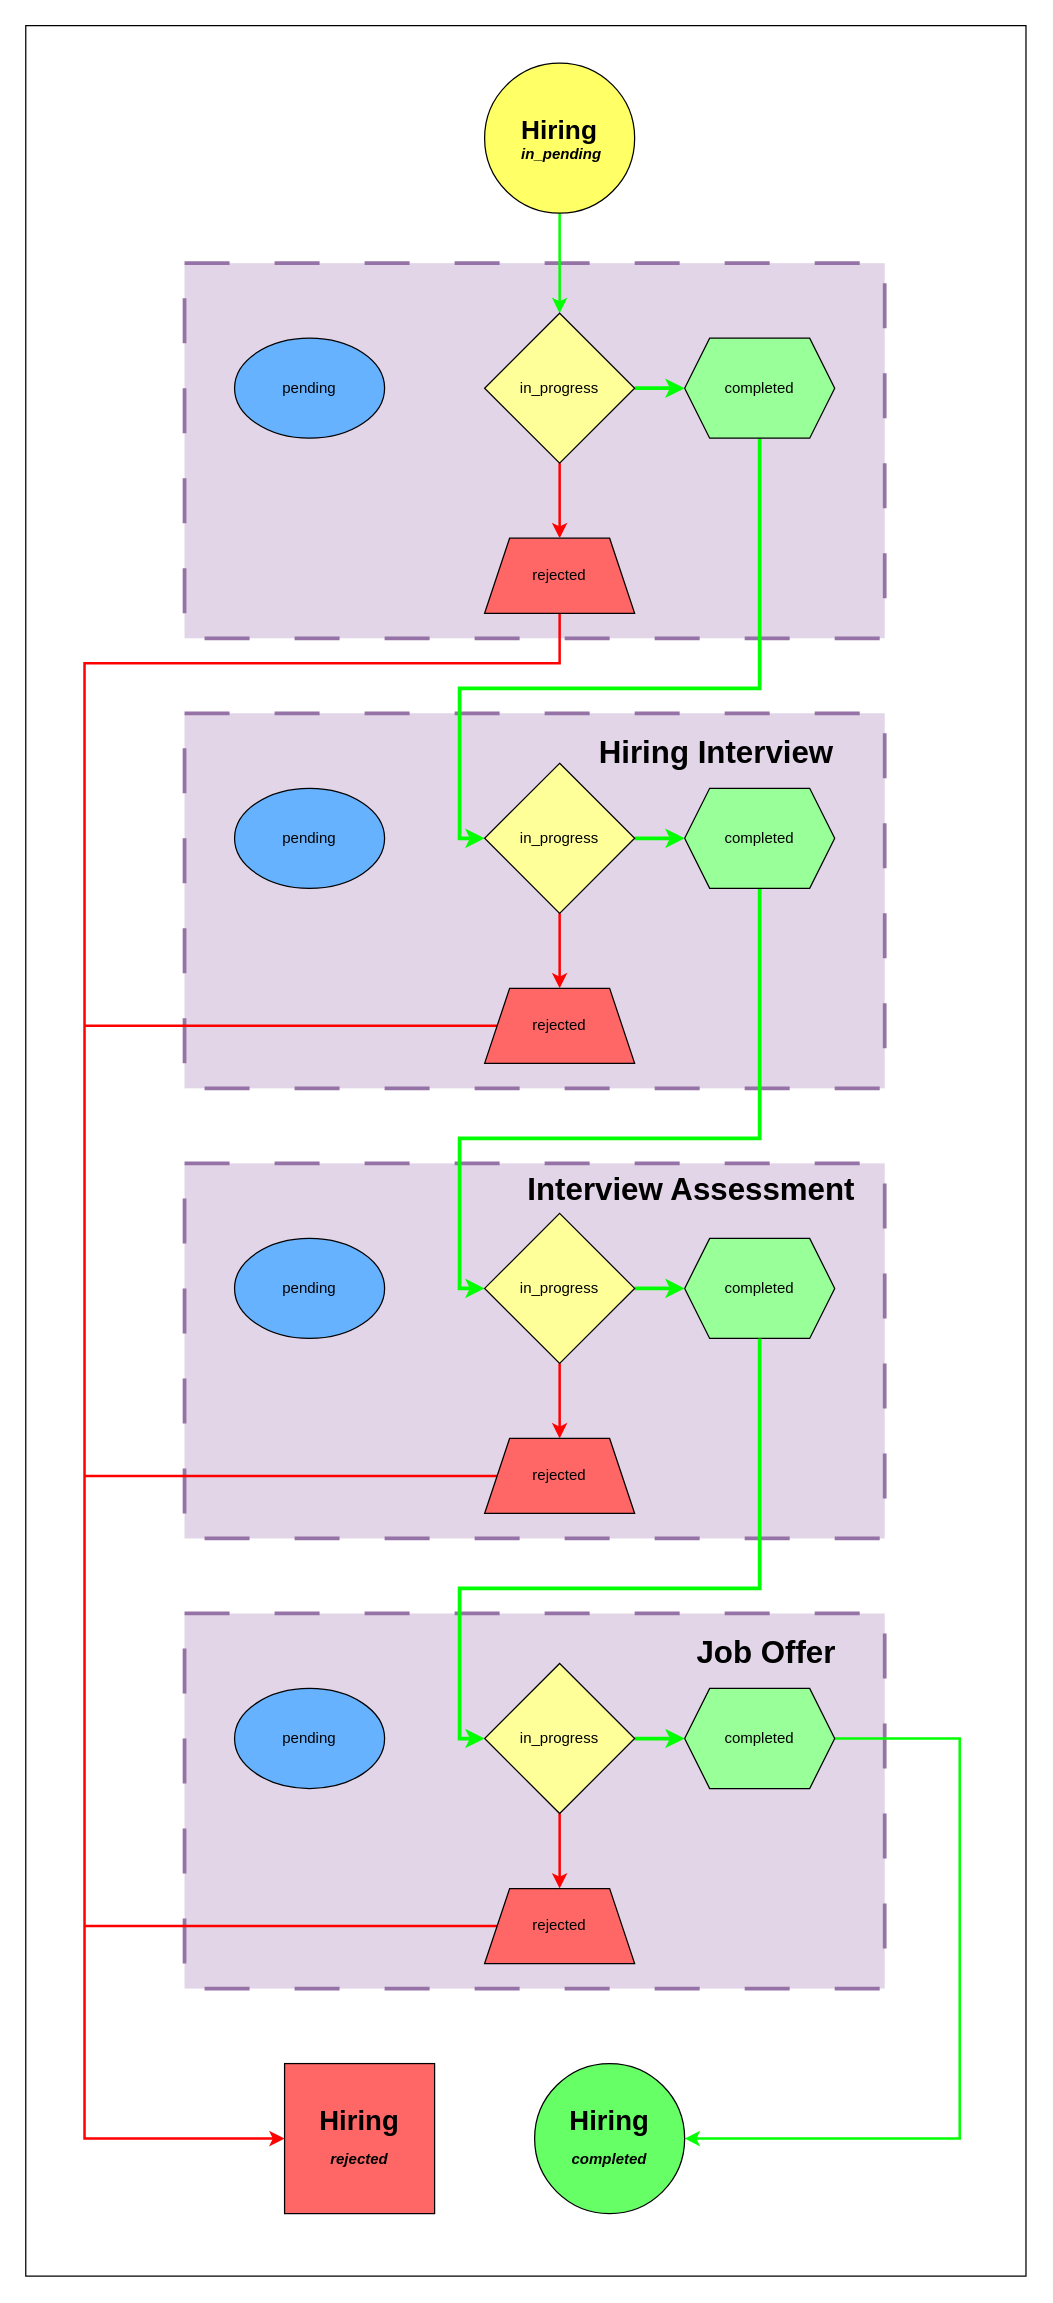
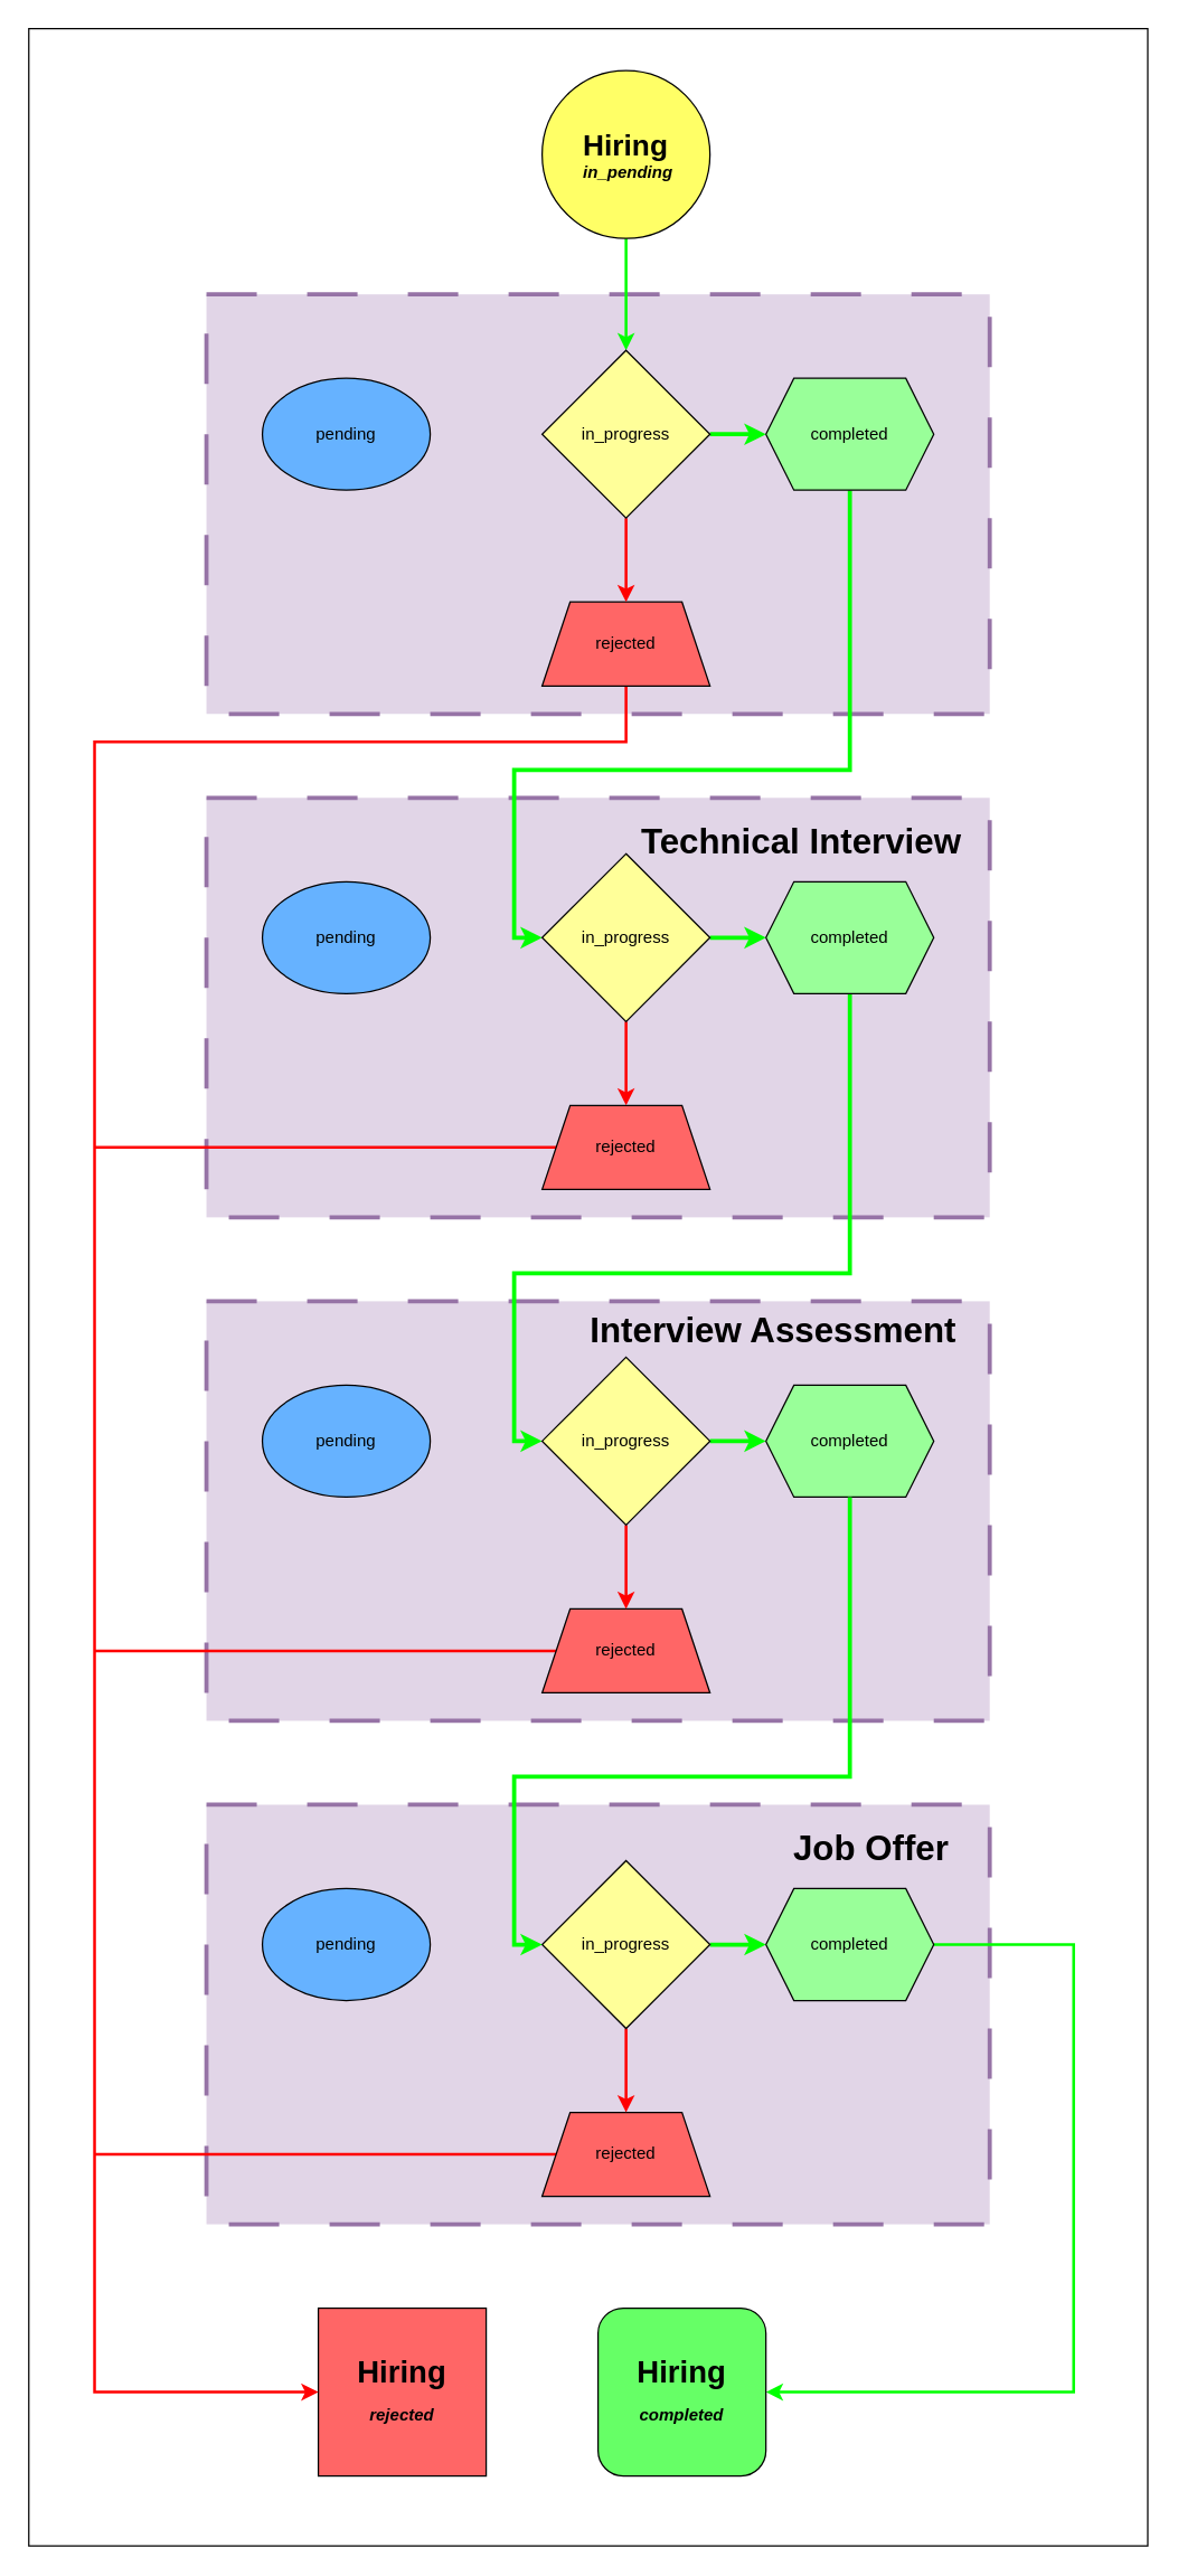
- <mxCell id="43" value="&lt;font style=&quot;font-size: 25px;&quot;&gt;&lt;b&gt;Hiring Interview&lt;/b&gt;&lt;/font&gt;" style="text;html=1;align=center;verticalAlign=middle;resizable=0;points=[];autosize=1;strokeColor=none;fillColor=none;" parent="1" vertex="1"><mxGeometry x="447" y="580" width="250" height="40" as="geometry" /></mxCell>
+ <mxCell id="43" value="&lt;font style=&quot;font-size: 25px;&quot;&gt;&lt;b&gt;Technical Interview&lt;/b&gt;&lt;/font&gt;" style="text;html=1;align=center;verticalAlign=middle;resizable=0;points=[];autosize=1;strokeColor=none;fillColor=none;" parent="1" vertex="1"><mxGeometry x="447" y="580" width="250" height="40" as="geometry" /></mxCell>
- <mxCell id="15" value="&lt;font style=&quot;font-size: 25px;&quot;&gt;&lt;b&gt;Job Offer&lt;/b&gt;&lt;/font&gt;" style="text;html=1;align=center;verticalAlign=middle;resizable=0;points=[];autosize=1;strokeColor=none;fillColor=none;" parent="1" vertex="1"><mxGeometry x="547" y="1300" width="130" height="40" as="geometry" /></mxCell>
+ <mxCell id="15" value="&lt;font style=&quot;font-size: 25px;&quot;&gt;&lt;b&gt;Job Offer&lt;/b&gt;&lt;/font&gt;" style="text;html=1;align=center;verticalAlign=middle;resizable=0;points=[];autosize=1;strokeColor=none;fillColor=none;" parent="1" vertex="1"><mxGeometry x="557" y="1300" width="130" height="40" as="geometry" /></mxCell>
- <mxCell id="45" value="&lt;b&gt;&lt;font style=&quot;font-size: 22px;&quot;&gt;Hiring&lt;/font&gt;&lt;/b&gt;&lt;div&gt;&lt;b&gt;&lt;i&gt;completed&lt;/i&gt;&lt;/b&gt;&lt;b&gt;&lt;font style=&quot;font-size: 22px;&quot;&gt;&lt;br&gt;&lt;/font&gt;&lt;/b&gt;&lt;/div&gt;" style="ellipse;whiteSpace=wrap;html=1;aspect=fixed;fillColor=#66FF66;" vertex="1" parent="1"><mxGeometry x="427" y="1650" width="120" height="120" as="geometry" /></mxCell>
+ <mxCell id="45" value="&lt;b&gt;&lt;font style=&quot;font-size: 22px;&quot;&gt;Hiring&lt;/font&gt;&lt;/b&gt;&lt;div&gt;&lt;b&gt;&lt;i&gt;completed&lt;/i&gt;&lt;/b&gt;&lt;b&gt;&lt;font style=&quot;font-size: 22px;&quot;&gt;&lt;br&gt;&lt;/font&gt;&lt;/b&gt;&lt;/div&gt;" style="whiteSpace=wrap;html=1;aspect=fixed;fillColor=#66FF66;rounded=1;" vertex="1" parent="1"><mxGeometry x="427" y="1650" width="120" height="120" as="geometry" /></mxCell>
